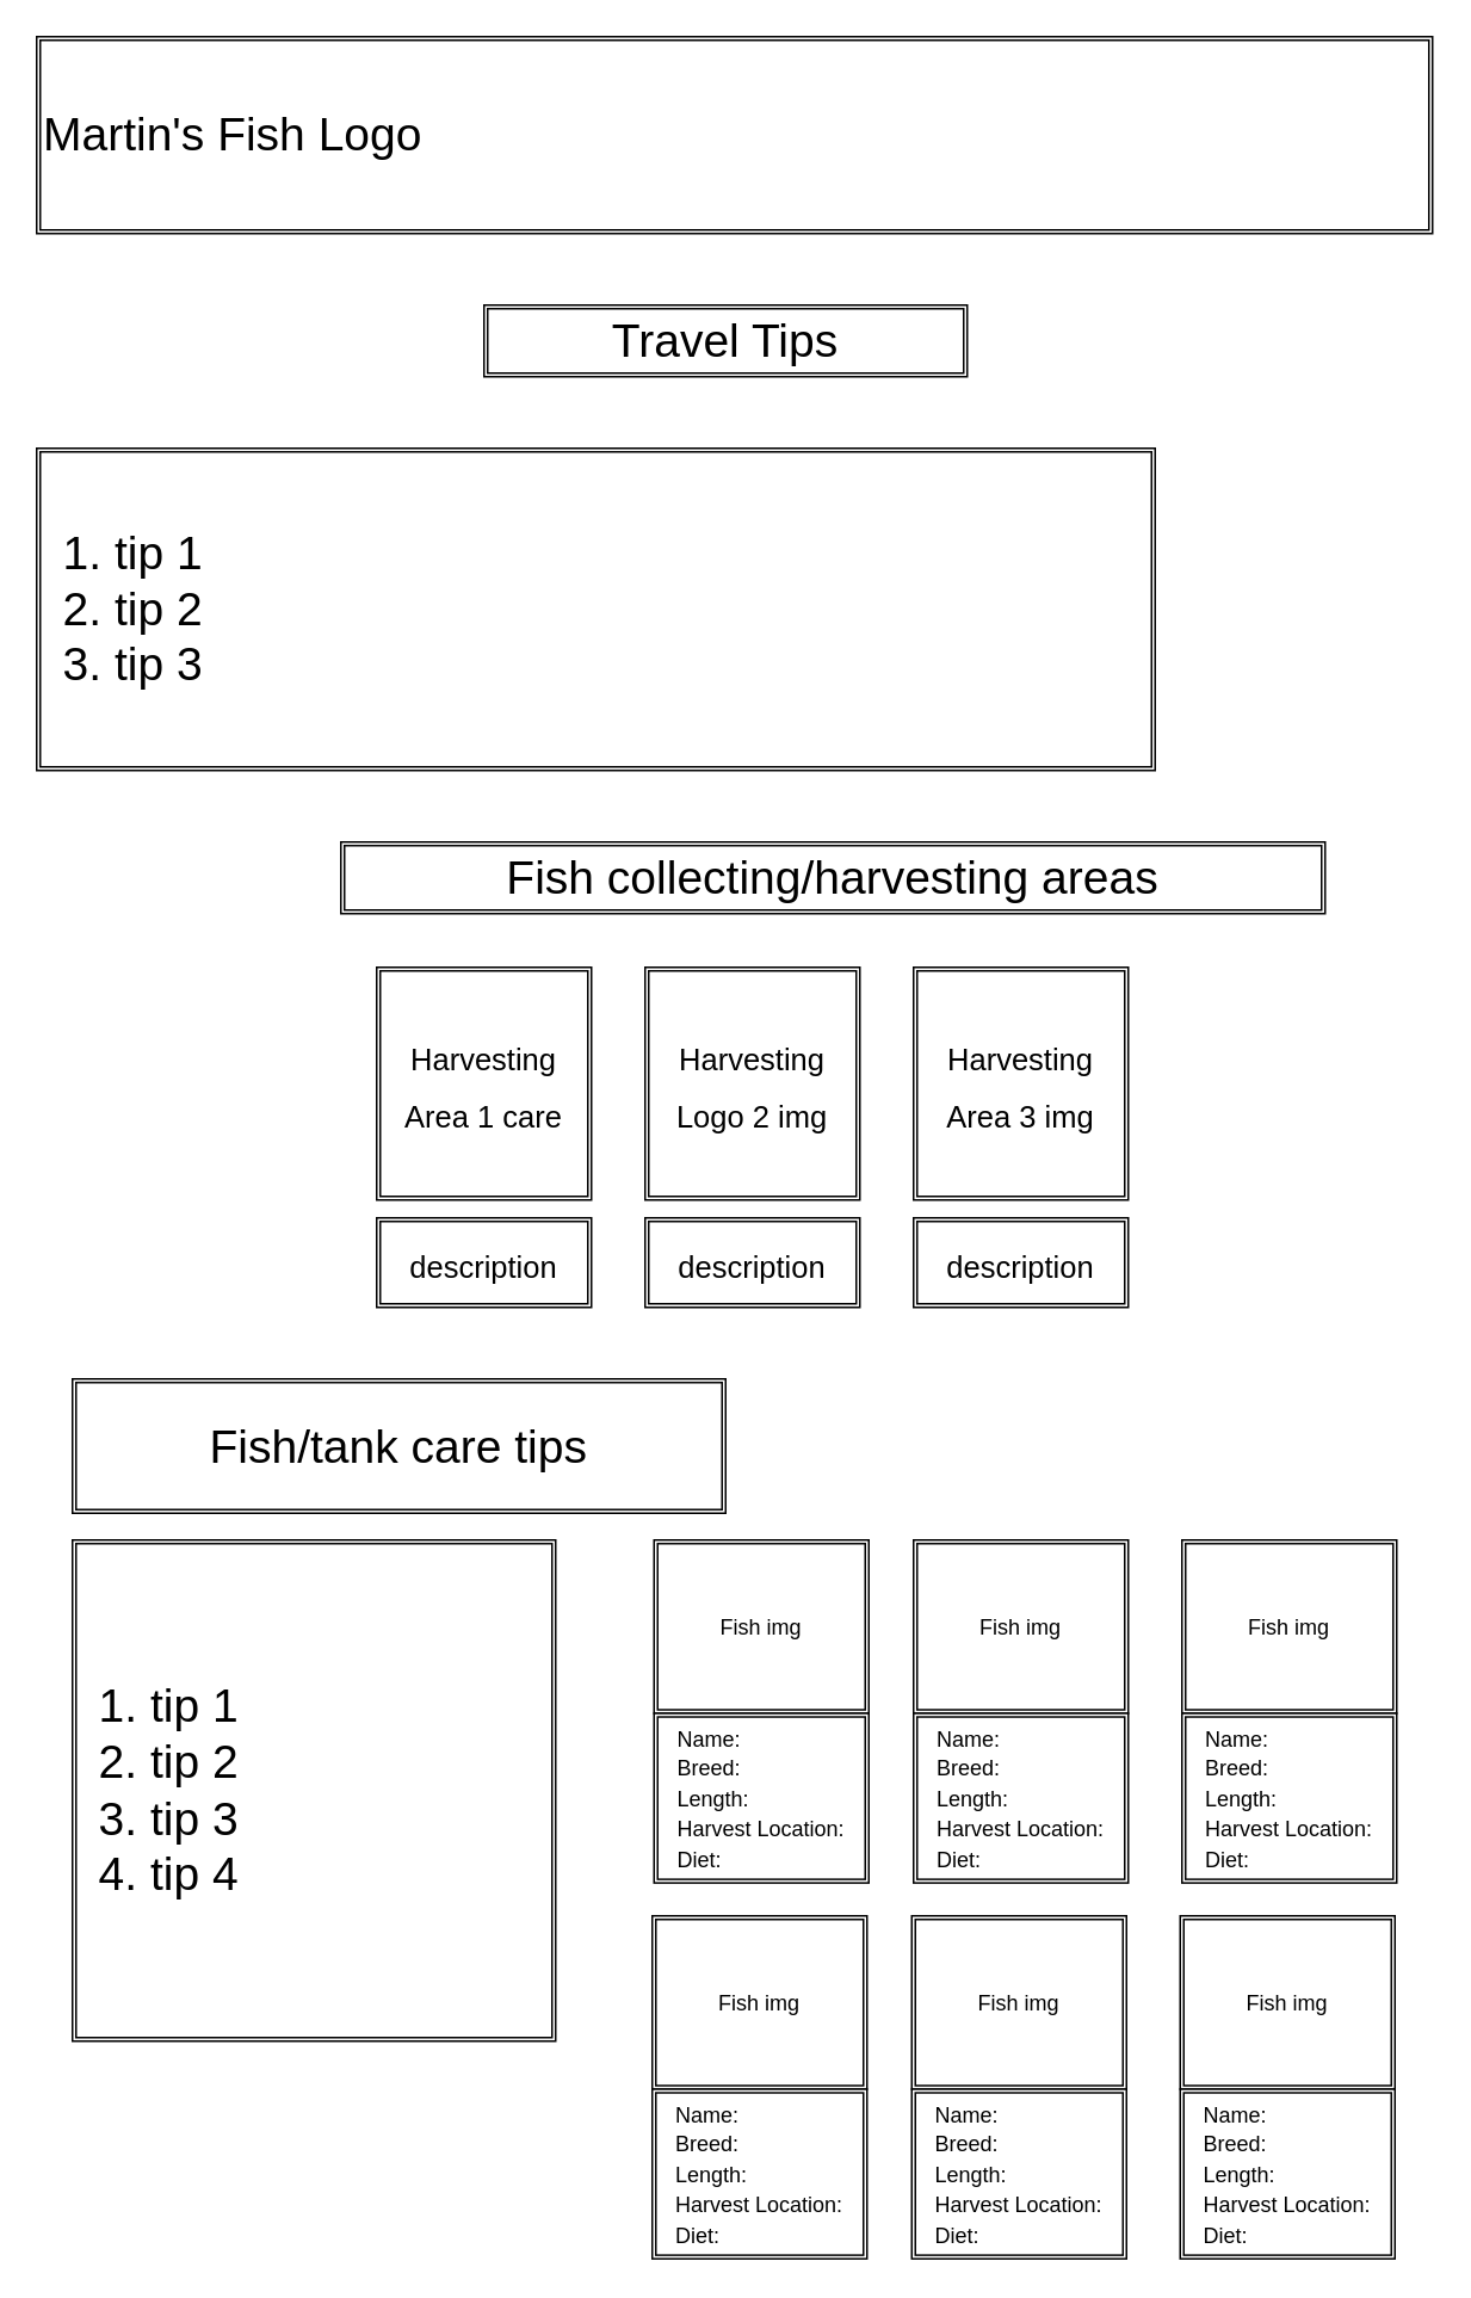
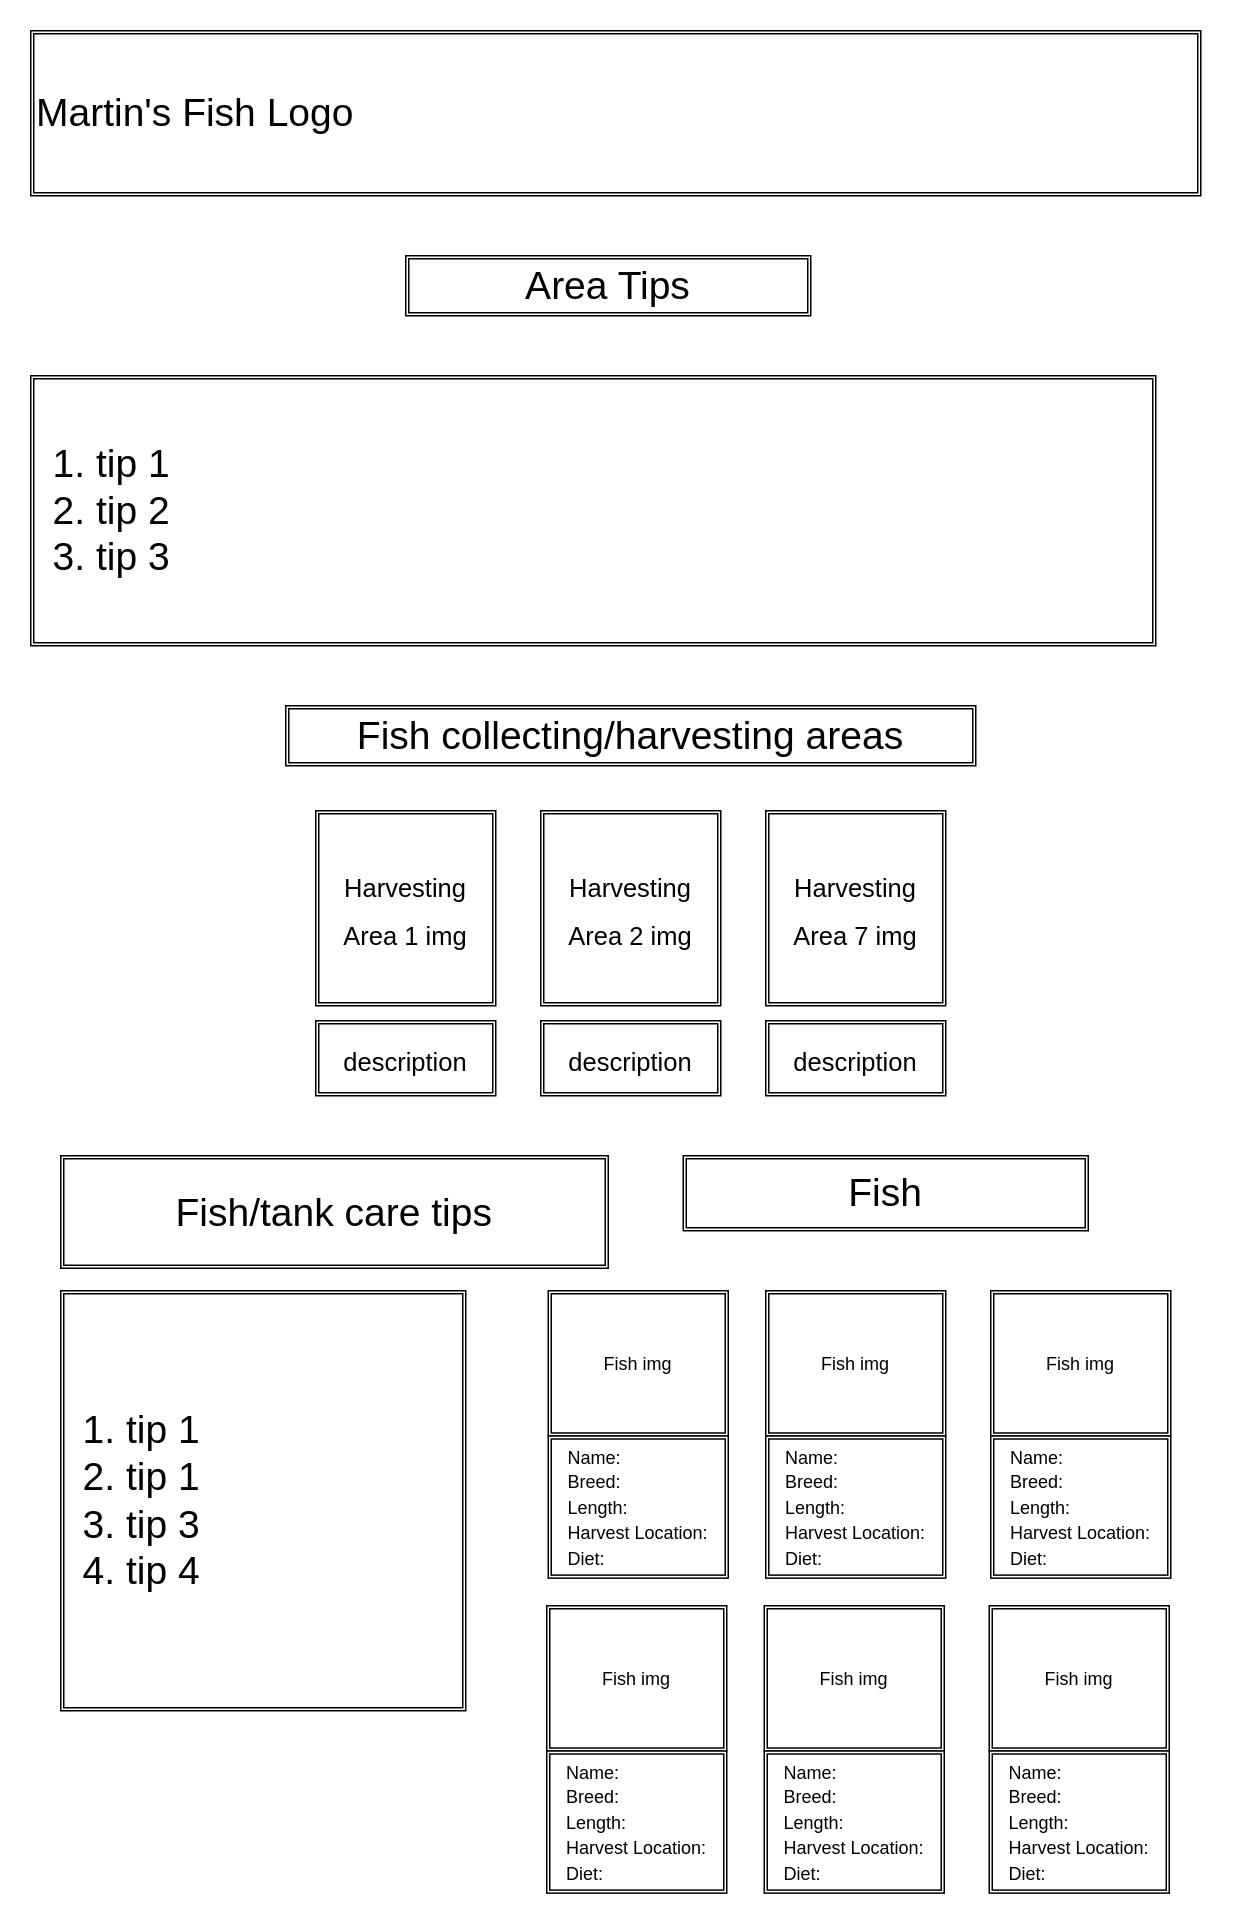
- <mxCell id="5" value="Travel Tips" style="shape=ext;double=1;rounded=0;whiteSpace=wrap;html=1;fontSize=26;" parent="1" vertex="1"><mxGeometry x="270" y="170" width="270" height="40" as="geometry" /></mxCell>
+ <mxCell id="5" value="Area Tips" style="shape=ext;double=1;rounded=0;whiteSpace=wrap;html=1;fontSize=26;" parent="1" vertex="1"><mxGeometry x="270" y="170" width="270" height="40" as="geometry" /></mxCell>
- <mxCell id="6" value="&lt;ol&gt;&lt;li&gt;tip 1&lt;/li&gt;&lt;li&gt;tip 2&lt;/li&gt;&lt;li&gt;tip 3&lt;/li&gt;&lt;/ol&gt;" style="shape=ext;double=1;rounded=0;whiteSpace=wrap;html=1;fontSize=26;align=left;" parent="1" vertex="1"><mxGeometry x="20" y="250" width="625" height="180" as="geometry" /></mxCell>
+ <mxCell id="6" value="&lt;ol&gt;&lt;li&gt;tip 1&lt;/li&gt;&lt;li&gt;tip 2&lt;/li&gt;&lt;li&gt;tip 3&lt;/li&gt;&lt;/ol&gt;" style="shape=ext;double=1;rounded=0;whiteSpace=wrap;html=1;fontSize=26;align=left;" parent="1" vertex="1"><mxGeometry x="20" y="250" width="750" height="180" as="geometry" /></mxCell>
- <mxCell id="4" value="Fish collecting/harvesting areas" style="shape=ext;double=1;rounded=0;whiteSpace=wrap;html=1;fontSize=26;" parent="1" vertex="1"><mxGeometry x="190" y="470" width="550" height="40" as="geometry" /></mxCell>
+ <mxCell id="4" value="Fish collecting/harvesting areas" style="shape=ext;double=1;rounded=0;whiteSpace=wrap;html=1;fontSize=26;" parent="1" vertex="1"><mxGeometry x="190" y="470" width="460" height="40" as="geometry" /></mxCell>
- <mxCell id="7" value="&lt;font style=&quot;font-size: 17px;&quot;&gt;Harvesting Area 1 care&lt;/font&gt;" style="shape=ext;double=1;rounded=0;whiteSpace=wrap;html=1;fontSize=26;" parent="1" vertex="1"><mxGeometry x="210" y="540" width="120" height="130" as="geometry" /></mxCell>
+ <mxCell id="7" value="&lt;font style=&quot;font-size: 17px;&quot;&gt;Harvesting Area 1 img&lt;/font&gt;" style="shape=ext;double=1;rounded=0;whiteSpace=wrap;html=1;fontSize=26;" parent="1" vertex="1"><mxGeometry x="210" y="540" width="120" height="130" as="geometry" /></mxCell>
- <mxCell id="11" value="&lt;font style=&quot;font-size: 17px;&quot;&gt;Harvesting Logo 2 img&lt;/font&gt;" style="shape=ext;double=1;rounded=0;whiteSpace=wrap;html=1;fontSize=26;" parent="1" vertex="1"><mxGeometry x="360" y="540" width="120" height="130" as="geometry" /></mxCell>
+ <mxCell id="11" value="&lt;font style=&quot;font-size: 17px;&quot;&gt;Harvesting Area 2 img&lt;/font&gt;" style="shape=ext;double=1;rounded=0;whiteSpace=wrap;html=1;fontSize=26;" parent="1" vertex="1"><mxGeometry x="360" y="540" width="120" height="130" as="geometry" /></mxCell>
- <mxCell id="13" value="&lt;font style=&quot;font-size: 17px;&quot;&gt;Harvesting Area 3 img&lt;/font&gt;" style="shape=ext;double=1;rounded=0;whiteSpace=wrap;html=1;fontSize=26;" parent="1" vertex="1"><mxGeometry x="510" y="540" width="120" height="130" as="geometry" /></mxCell>
+ <mxCell id="13" value="&lt;font style=&quot;font-size: 17px;&quot;&gt;Harvesting Area 7 img&lt;/font&gt;" style="shape=ext;double=1;rounded=0;whiteSpace=wrap;html=1;fontSize=26;" parent="1" vertex="1"><mxGeometry x="510" y="540" width="120" height="130" as="geometry" /></mxCell>
+ <mxCell id="9" value="Fish" style="shape=ext;double=1;rounded=0;whiteSpace=wrap;html=1;fontSize=26;" parent="1" vertex="1"><mxGeometry x="455" y="770" width="270" height="50" as="geometry" /></mxCell>
- <mxCell id="8" value="&lt;ol&gt;&lt;li&gt;tip 1&lt;/li&gt;&lt;li&gt;tip 2&lt;/li&gt;&lt;li&gt;tip 3&lt;/li&gt;&lt;li&gt;tip 4&lt;/li&gt;&lt;/ol&gt;" style="shape=ext;double=1;rounded=0;whiteSpace=wrap;html=1;fontSize=26;align=left;" parent="1" vertex="1"><mxGeometry x="40" y="860" width="270" height="280" as="geometry" /></mxCell>
+ <mxCell id="8" value="&lt;ol&gt;&lt;li&gt;tip 1&lt;/li&gt;&lt;li&gt;tip 1&lt;/li&gt;&lt;li&gt;tip 3&lt;/li&gt;&lt;li&gt;tip 4&lt;/li&gt;&lt;/ol&gt;" style="shape=ext;double=1;rounded=0;whiteSpace=wrap;html=1;fontSize=26;align=left;" parent="1" vertex="1"><mxGeometry x="40" y="860" width="270" height="280" as="geometry" /></mxCell>
